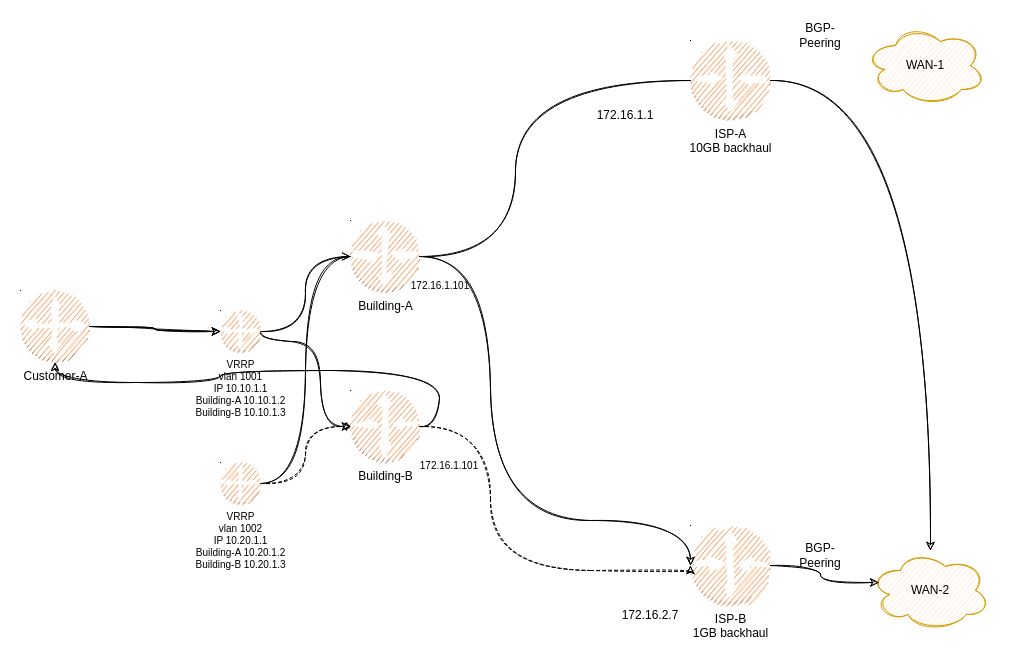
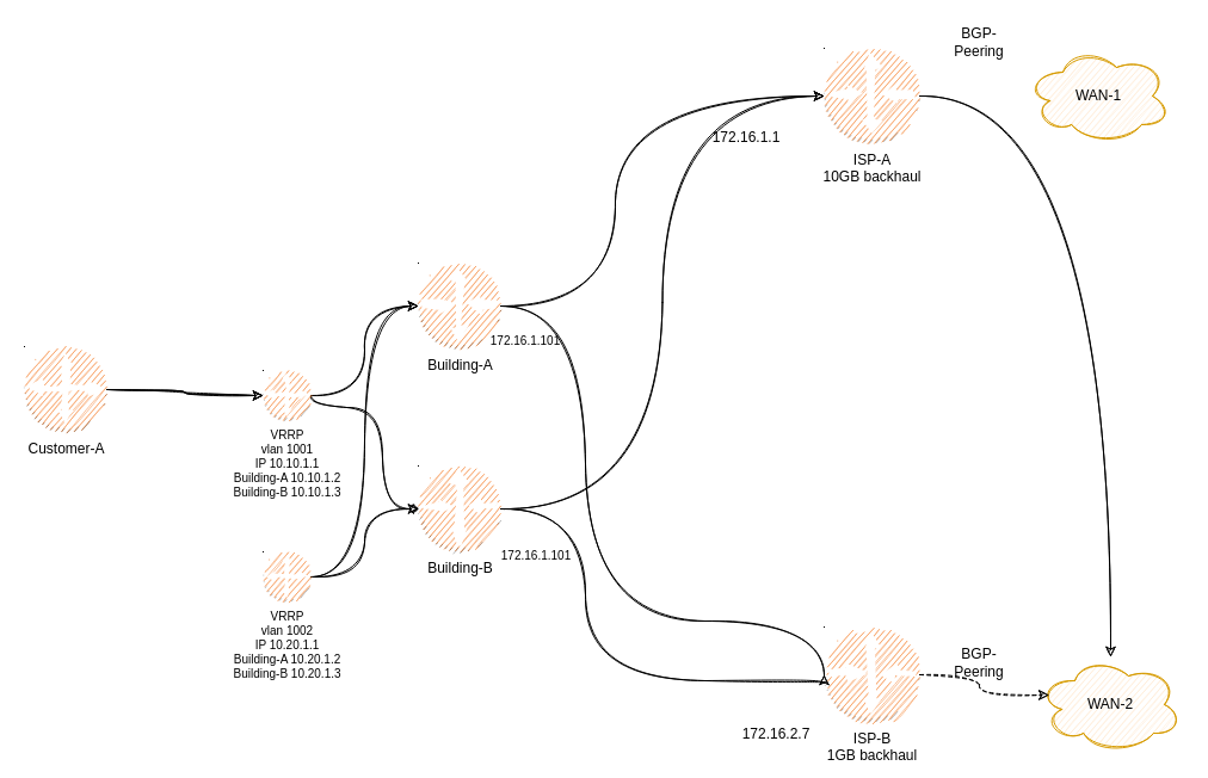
- <mxCell id="24" value="WAN-1" style="ellipse;shape=cloud;whiteSpace=wrap;html=1;fillColor=#ffe6cc;strokeColor=#d79b00;sketch=1;" vertex="1" parent="2"><mxGeometry x="845" y="5" width="120" height="80" as="geometry" /></mxCell>
+ <mxCell id="24" value="WAN-1" style="ellipse;shape=cloud;whiteSpace=wrap;html=1;fillColor=#ffe6cc;strokeColor=#d79b00;sketch=1;" vertex="1" parent="2"><mxGeometry x="840" y="20" width="120" height="80" as="geometry" /></mxCell>
- <mxCell id="9" style="edgeStyle=orthogonalEdgeStyle;rounded=1;sketch=1;orthogonalLoop=1;jettySize=auto;html=1;exitX=1;exitY=0.5;exitDx=0;exitDy=0;exitPerimeter=0;entryX=0;entryY=0.5;entryDx=0;entryDy=0;entryPerimeter=0;curved=1;endArrow=none;" parent="2" source="3" target="8" edge="1"><mxGeometry relative="1" as="geometry"><mxPoint x="670" y="570" as="targetPoint" /><Array as="points"><mxPoint x="495" y="236" /><mxPoint x="495" y="60" /></Array></mxGeometry></mxCell>
+ <mxCell id="9" style="edgeStyle=orthogonalEdgeStyle;rounded=1;sketch=1;orthogonalLoop=1;jettySize=auto;html=1;exitX=1;exitY=0.5;exitDx=0;exitDy=0;exitPerimeter=0;entryX=0;entryY=0.5;entryDx=0;entryDy=0;entryPerimeter=0;curved=1;" parent="2" source="3" target="8" edge="1"><mxGeometry relative="1" as="geometry"><mxPoint x="670" y="570" as="targetPoint" /><Array as="points"><mxPoint x="495" y="236" /><mxPoint x="495" y="60" /></Array></mxGeometry></mxCell>
- <mxCell id="17" style="edgeStyle=orthogonalEdgeStyle;curved=1;rounded=1;sketch=1;orthogonalLoop=1;jettySize=auto;html=1;exitX=1;exitY=0.5;exitDx=0;exitDy=0;exitPerimeter=0;entryX=0;entryY=0.5;entryDx=0;entryDy=0;entryPerimeter=0;fontSize=10;endArrow=open;" parent="2" source="18" target="3" edge="1"><mxGeometry relative="1" as="geometry" /></mxCell>
+ <mxCell id="17" style="edgeStyle=orthogonalEdgeStyle;curved=1;rounded=1;sketch=1;orthogonalLoop=1;jettySize=auto;html=1;exitX=1;exitY=0.5;exitDx=0;exitDy=0;exitPerimeter=0;entryX=0;entryY=0.5;entryDx=0;entryDy=0;entryPerimeter=0;fontSize=10;" parent="2" source="18" target="3" edge="1"><mxGeometry relative="1" as="geometry" /></mxCell>
- <mxCell id="21" style="edgeStyle=orthogonalEdgeStyle;curved=1;rounded=1;sketch=1;orthogonalLoop=1;jettySize=auto;html=1;exitX=1;exitY=0.5;exitDx=0;exitDy=0;exitPerimeter=0;entryX=0;entryY=0.5;entryDx=0;entryDy=0;entryPerimeter=0;fontSize=7;endArrow=none;" parent="2" source="23" target="3" edge="1"><mxGeometry relative="1" as="geometry" /></mxCell>
+ <mxCell id="21" style="edgeStyle=orthogonalEdgeStyle;curved=1;rounded=1;sketch=1;orthogonalLoop=1;jettySize=auto;html=1;exitX=1;exitY=0.5;exitDx=0;exitDy=0;exitPerimeter=0;entryX=0;entryY=0.5;entryDx=0;entryDy=0;entryPerimeter=0;fontSize=7;" parent="2" source="23" target="3" edge="1"><mxGeometry relative="1" as="geometry" /></mxCell>
- <mxCell id="10" style="edgeStyle=orthogonalEdgeStyle;rounded=1;sketch=1;orthogonalLoop=1;jettySize=auto;html=1;exitX=1;exitY=0.5;exitDx=0;exitDy=0;exitPerimeter=0;curved=1;" parent="2" source="4" target="15" edge="1"><mxGeometry relative="1" as="geometry" /></mxCell>
+ <mxCell id="10" style="edgeStyle=orthogonalEdgeStyle;rounded=1;sketch=1;orthogonalLoop=1;jettySize=auto;html=1;exitX=1;exitY=0.5;exitDx=0;exitDy=0;exitPerimeter=0;entryX=0;entryY=0.5;entryDx=0;entryDy=0;entryPerimeter=0;curved=1;" parent="2" source="4" target="8" edge="1"><mxGeometry relative="1" as="geometry" /></mxCell>
- <mxCell id="22" style="edgeStyle=orthogonalEdgeStyle;curved=1;rounded=1;sketch=1;orthogonalLoop=1;jettySize=auto;html=1;exitX=1;exitY=0.5;exitDx=0;exitDy=0;exitPerimeter=0;entryX=0;entryY=0.5;entryDx=0;entryDy=0;entryPerimeter=0;fontSize=7;dashed=1;" parent="2" source="23" target="4" edge="1"><mxGeometry relative="1" as="geometry" /></mxCell>
+ <mxCell id="22" style="edgeStyle=orthogonalEdgeStyle;curved=1;rounded=1;sketch=1;orthogonalLoop=1;jettySize=auto;html=1;exitX=1;exitY=0.5;exitDx=0;exitDy=0;exitPerimeter=0;entryX=0;entryY=0.5;entryDx=0;entryDy=0;entryPerimeter=0;fontSize=7;" parent="2" source="23" target="4" edge="1"><mxGeometry relative="1" as="geometry" /></mxCell>
- <mxCell id="6" style="edgeStyle=orthogonalEdgeStyle;rounded=1;orthogonalLoop=1;jettySize=auto;html=1;exitX=1;exitY=0.5;exitDx=0;exitDy=0;exitPerimeter=0;entryX=0;entryY=0.5;entryDx=0;entryDy=0;entryPerimeter=0;sketch=1;curved=1;" parent="2" source="3" target="5" edge="1"><mxGeometry relative="1" as="geometry"><mxPoint x="620" y="240" as="targetPoint" /><Array as="points"><mxPoint x="470" y="236" /><mxPoint x="470" y="500" /><mxPoint x="670" y="500" /></Array></mxGeometry></mxCell>
+ <mxCell id="6" style="edgeStyle=orthogonalEdgeStyle;rounded=1;orthogonalLoop=1;jettySize=auto;html=1;exitX=1;exitY=0.5;exitDx=0;exitDy=0;exitPerimeter=0;entryX=0;entryY=0.5;entryDx=0;entryDy=0;entryPerimeter=0;sketch=1;curved=1;endArrow=none;" parent="2" source="3" target="5" edge="1"><mxGeometry relative="1" as="geometry"><mxPoint x="620" y="240" as="targetPoint" /><Array as="points"><mxPoint x="470" y="236" /><mxPoint x="470" y="500" /><mxPoint x="670" y="500" /></Array></mxGeometry></mxCell>
- <mxCell id="7" style="edgeStyle=orthogonalEdgeStyle;rounded=1;orthogonalLoop=1;jettySize=auto;html=1;exitX=1;exitY=0.5;exitDx=0;exitDy=0;exitPerimeter=0;entryX=0;entryY=0.5;entryDx=0;entryDy=0;entryPerimeter=0;sketch=1;curved=1;dashed=1;" parent="2" source="4" target="5" edge="1"><mxGeometry relative="1" as="geometry"><Array as="points"><mxPoint x="470" y="406" /><mxPoint x="470" y="550" /><mxPoint x="670" y="550" /></Array></mxGeometry></mxCell>
+ <mxCell id="7" style="edgeStyle=orthogonalEdgeStyle;rounded=1;orthogonalLoop=1;jettySize=auto;html=1;exitX=1;exitY=0.5;exitDx=0;exitDy=0;exitPerimeter=0;entryX=0;entryY=0.5;entryDx=0;entryDy=0;entryPerimeter=0;sketch=1;curved=1;" parent="2" source="4" target="5" edge="1"><mxGeometry relative="1" as="geometry"><Array as="points"><mxPoint x="470" y="406" /><mxPoint x="470" y="550" /><mxPoint x="670" y="550" /></Array></mxGeometry></mxCell>
- <mxCell id="27" style="edgeStyle=orthogonalEdgeStyle;curved=1;sketch=1;jumpStyle=arc;orthogonalLoop=1;jettySize=auto;html=1;exitX=1;exitY=0.5;exitDx=0;exitDy=0;exitPerimeter=0;entryX=0.07;entryY=0.4;entryDx=0;entryDy=0;entryPerimeter=0;shadow=0;labelBackgroundColor=none;" edge="1" parent="2" source="5" target="26"><mxGeometry relative="1" as="geometry" /></mxCell>
+ <mxCell id="27" style="edgeStyle=orthogonalEdgeStyle;curved=1;sketch=1;jumpStyle=arc;orthogonalLoop=1;jettySize=auto;html=1;exitX=1;exitY=0.5;exitDx=0;exitDy=0;exitPerimeter=0;entryX=0.07;entryY=0.4;entryDx=0;entryDy=0;entryPerimeter=0;shadow=0;labelBackgroundColor=none;dashed=1;" edge="1" parent="2" source="5" target="26"><mxGeometry relative="1" as="geometry" /></mxCell>
